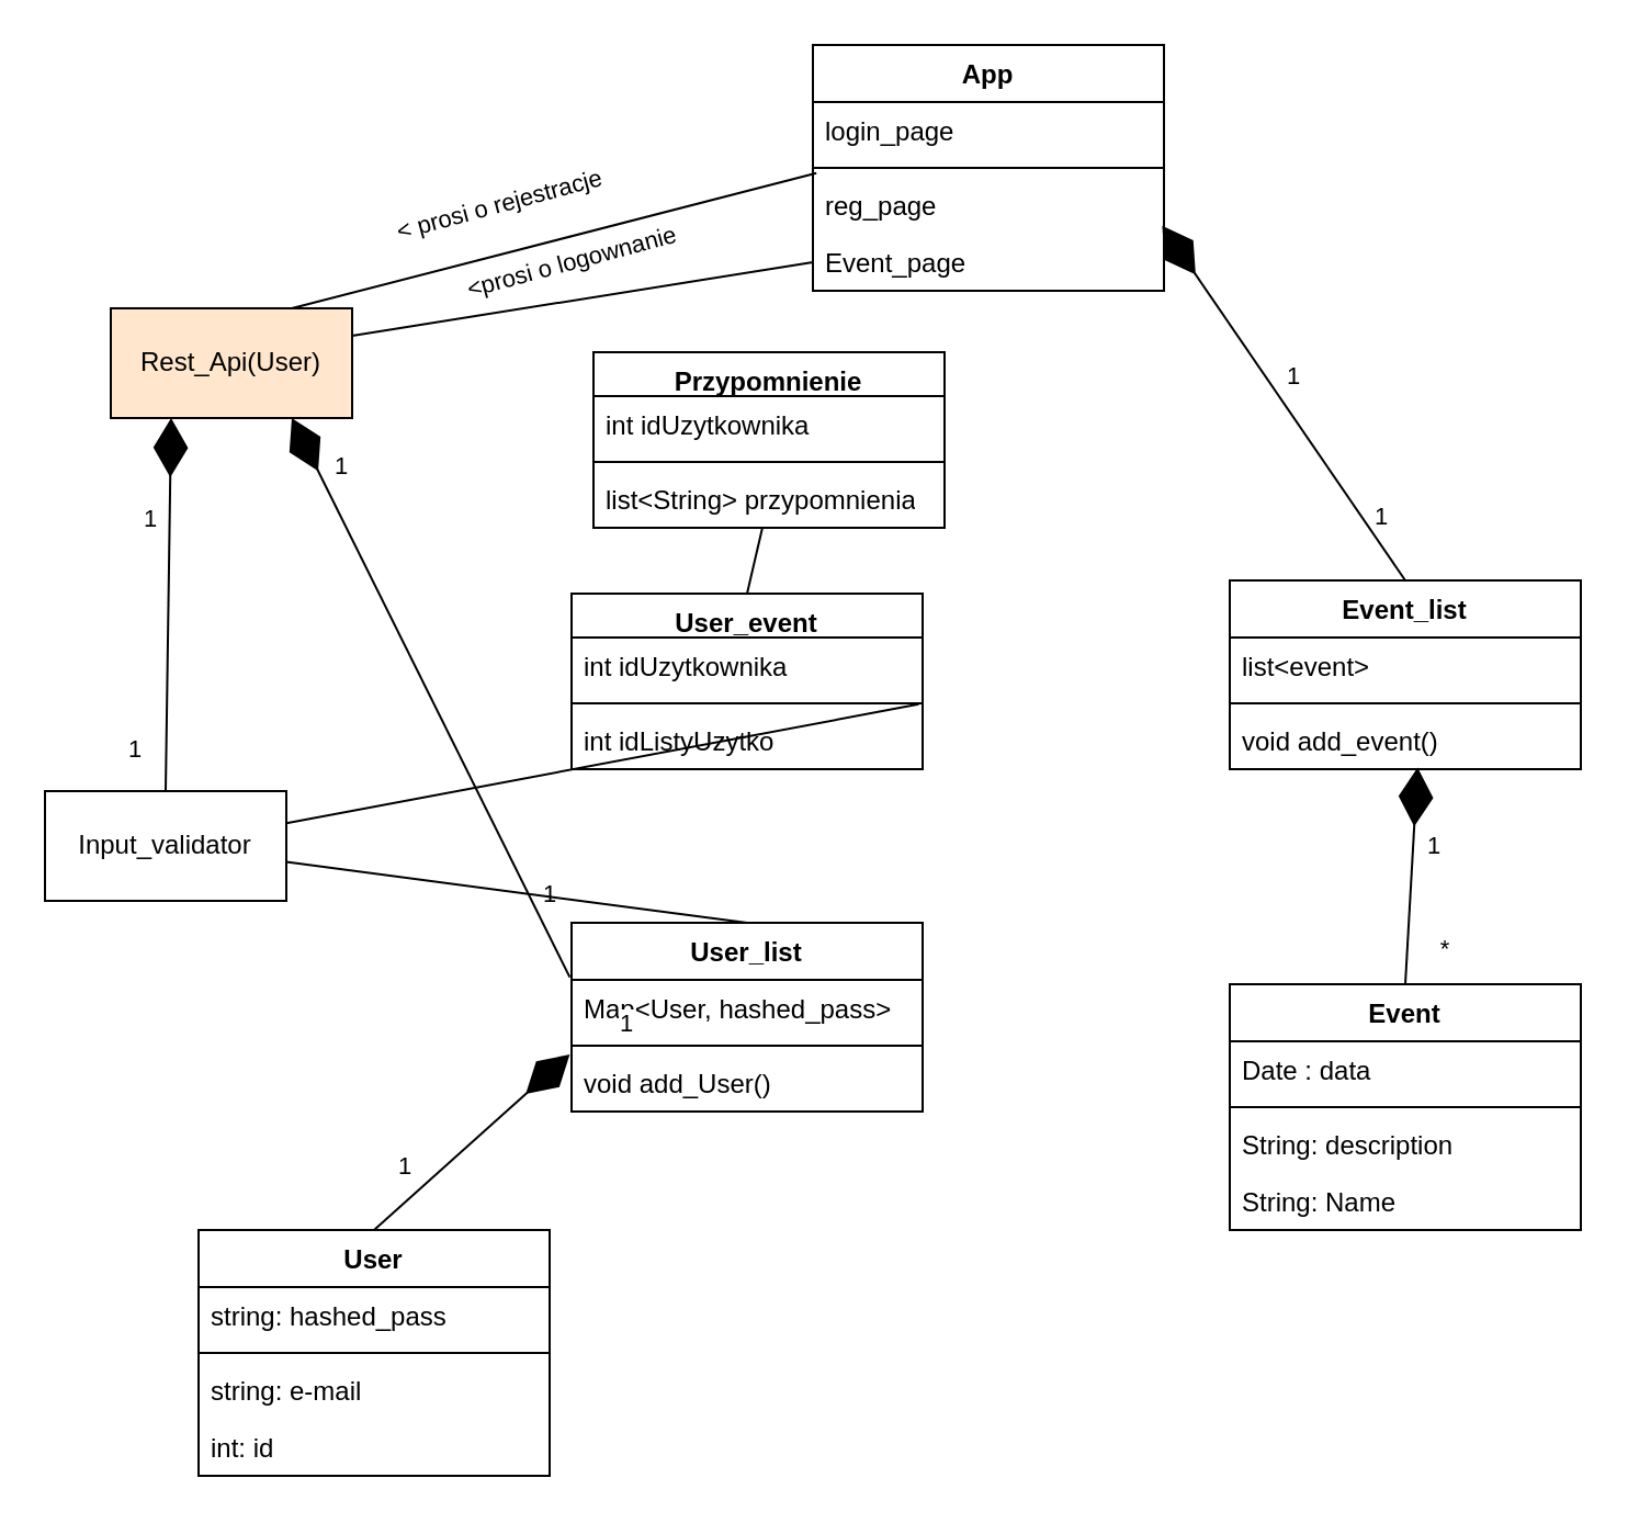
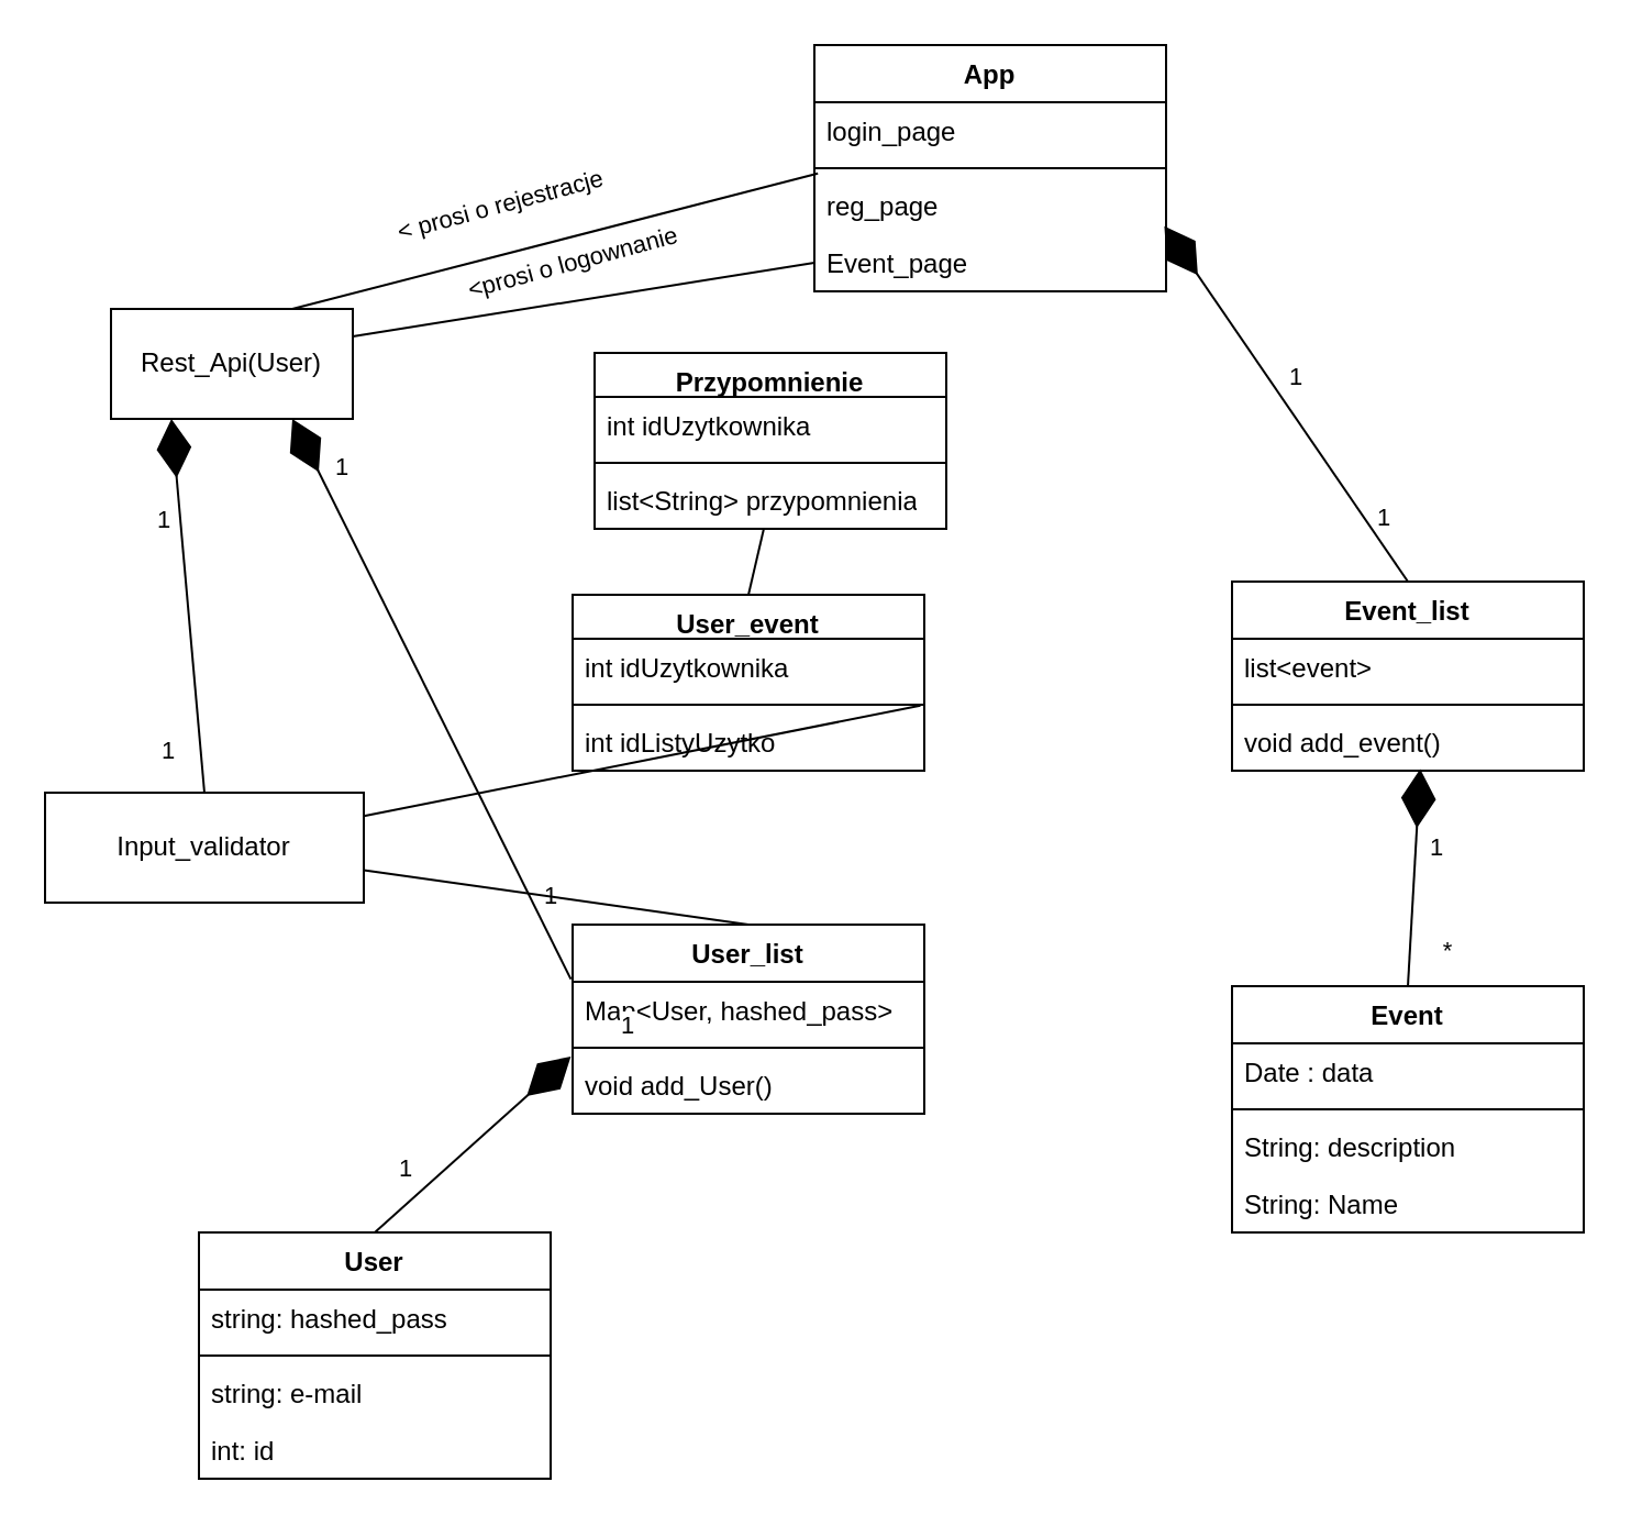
- <mxCell id="2" value="Rest_Api(User)" style="html=1;whiteSpace=wrap;fillColor=#ffe6cc;" parent="1" vertex="1"><mxGeometry x="50" y="140" width="110" height="50" as="geometry" /></mxCell>
+ <mxCell id="2" value="Rest_Api(User)" style="html=1;whiteSpace=wrap;" parent="1" vertex="1"><mxGeometry x="50" y="140" width="110" height="50" as="geometry" /></mxCell>
- <mxCell id="5" value="Input_validator" style="html=1;whiteSpace=wrap;" parent="1" vertex="1"><mxGeometry x="20" y="360" width="110" height="50" as="geometry" /></mxCell>
+ <mxCell id="5" value="Input_validator" style="html=1;whiteSpace=wrap;" parent="1" vertex="1"><mxGeometry x="20" y="360" width="145" height="50" as="geometry" /></mxCell>
